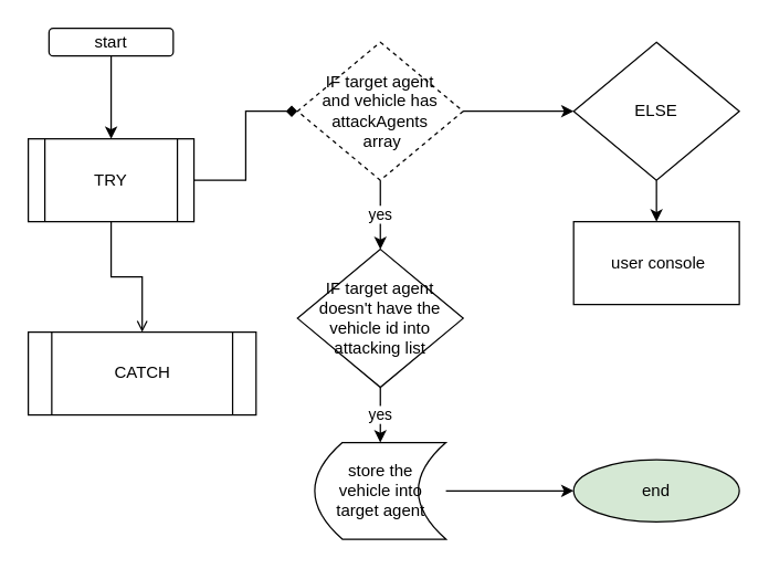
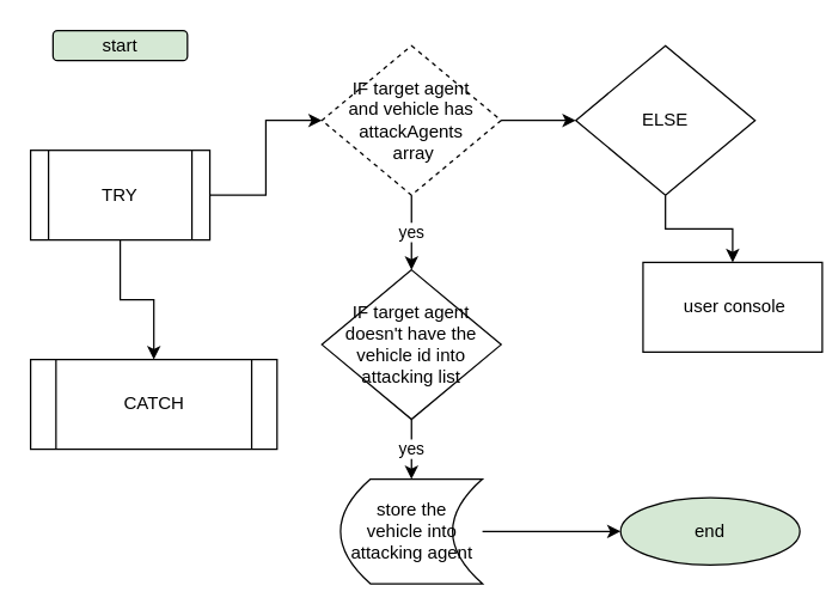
- <mxCell id="3" value="start" style="rounded=1;whiteSpace=wrap;html=1;" parent="1" vertex="1"><mxGeometry x="35" y="20" width="90" height="20" as="geometry" /></mxCell>
+ <mxCell id="3" value="start" style="rounded=1;whiteSpace=wrap;html=1;fillColor=#d5e8d4;" parent="1" vertex="1"><mxGeometry x="35" y="20" width="90" height="20" as="geometry" /></mxCell>
- <mxCell id="2" value="" style="edgeStyle=orthogonalEdgeStyle;rounded=0;orthogonalLoop=1;jettySize=auto;html=1;" parent="1" source="3" target="6" edge="1"><mxGeometry relative="1" as="geometry" /></mxCell>
- <mxCell id="5" value="" style="edgeStyle=orthogonalEdgeStyle;rounded=0;orthogonalLoop=1;jettySize=auto;html=1;endArrow=diamond;" parent="1" source="6" target="10" edge="1"><mxGeometry relative="1" as="geometry" /></mxCell>
+ <mxCell id="5" value="" style="edgeStyle=orthogonalEdgeStyle;rounded=0;orthogonalLoop=1;jettySize=auto;html=1;" parent="1" source="6" target="10" edge="1"><mxGeometry relative="1" as="geometry" /></mxCell>
- <mxCell id="16" value="ELSE" style="rhombus;whiteSpace=wrap;html=1;" parent="1" vertex="1"><mxGeometry x="415" y="30" width="120" height="100" as="geometry" /></mxCell>
+ <mxCell id="16" value="ELSE" style="rhombus;whiteSpace=wrap;html=1;" parent="1" vertex="1"><mxGeometry x="385" y="30" width="120" height="100" as="geometry" /></mxCell>
- <mxCell id="17" value="&lt;span style=&quot;white-space: pre&quot;&gt; &lt;/span&gt;user console" style="rounded=0;whiteSpace=wrap;html=1;" parent="1" vertex="1"><mxGeometry x="415" y="160" width="120" height="60" as="geometry" /></mxCell>
+ <mxCell id="17" value="&lt;span style=&quot;white-space: pre&quot;&gt; &lt;/span&gt;user console" style="rounded=0;whiteSpace=wrap;html=1;" parent="1" vertex="1"><mxGeometry x="430" y="175" width="120" height="60" as="geometry" /></mxCell>
- <mxCell id="4" value="" style="edgeStyle=orthogonalEdgeStyle;rounded=0;orthogonalLoop=1;jettySize=auto;html=1;endArrow=open;" parent="1" source="6" target="7" edge="1"><mxGeometry relative="1" as="geometry" /></mxCell>
+ <mxCell id="4" value="" style="edgeStyle=orthogonalEdgeStyle;rounded=0;orthogonalLoop=1;jettySize=auto;html=1;" parent="1" source="6" target="7" edge="1"><mxGeometry relative="1" as="geometry" /></mxCell>
- <mxCell id="14" value="store the &lt;br&gt;vehicle into target agent" style="shape=dataStorage;whiteSpace=wrap;html=1;fixedSize=1;" parent="1" vertex="1"><mxGeometry x="227.5" y="320" width="95" height="70" as="geometry" /></mxCell>
+ <mxCell id="14" value="store the &lt;br&gt;vehicle into attacking agent" style="shape=dataStorage;whiteSpace=wrap;html=1;fixedSize=1;" parent="1" vertex="1"><mxGeometry x="227.5" y="320" width="95" height="70" as="geometry" /></mxCell>
